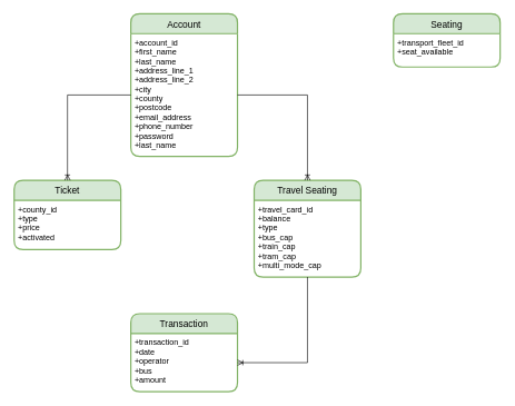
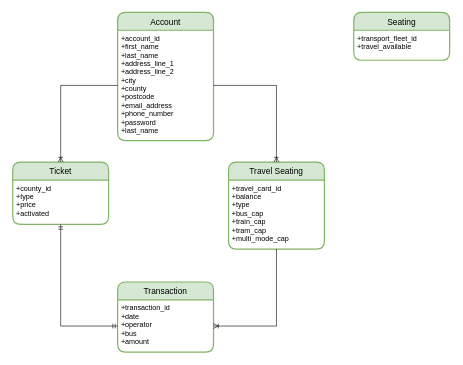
- <mxCell id="11" value="+transport_fleet_id&#10;+seat_available" style="align=left;strokeColor=none;fillColor=none;spacingLeft=4;fontSize=12;verticalAlign=top;resizable=0;rotatable=0;part=1;" vertex="1" parent="10"><mxGeometry y="30" width="160" height="50" as="geometry" /></mxCell>
+ <mxCell id="11" value="+transport_fleet_id&#10;+travel_available" style="align=left;strokeColor=none;fillColor=none;spacingLeft=4;fontSize=12;verticalAlign=top;resizable=0;rotatable=0;part=1;" vertex="1" parent="10"><mxGeometry y="30" width="160" height="50" as="geometry" /></mxCell>
+ <mxCell id="14" style="edgeStyle=orthogonalEdgeStyle;rounded=0;orthogonalLoop=1;jettySize=auto;html=1;exitX=0.5;exitY=1;exitDx=0;exitDy=0;entryX=0;entryY=0.5;entryDx=0;entryDy=0;startArrow=ERmandOne;startFill=0;endArrow=ERmandOne;endFill=0;" edge="1" parent="1" source="3" target="7"><mxGeometry relative="1" as="geometry" /></mxCell>
